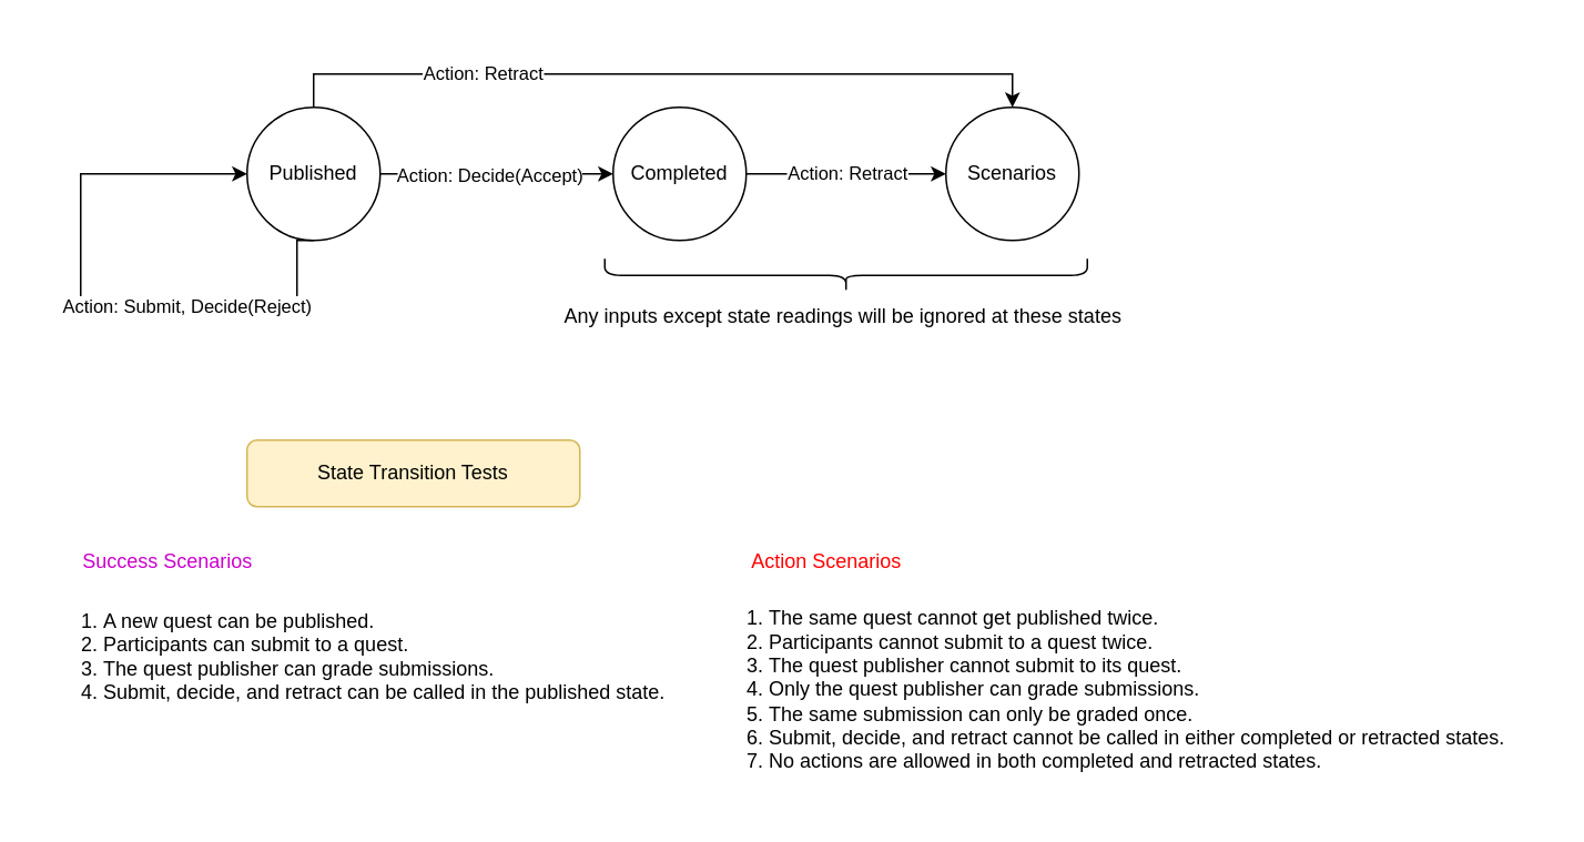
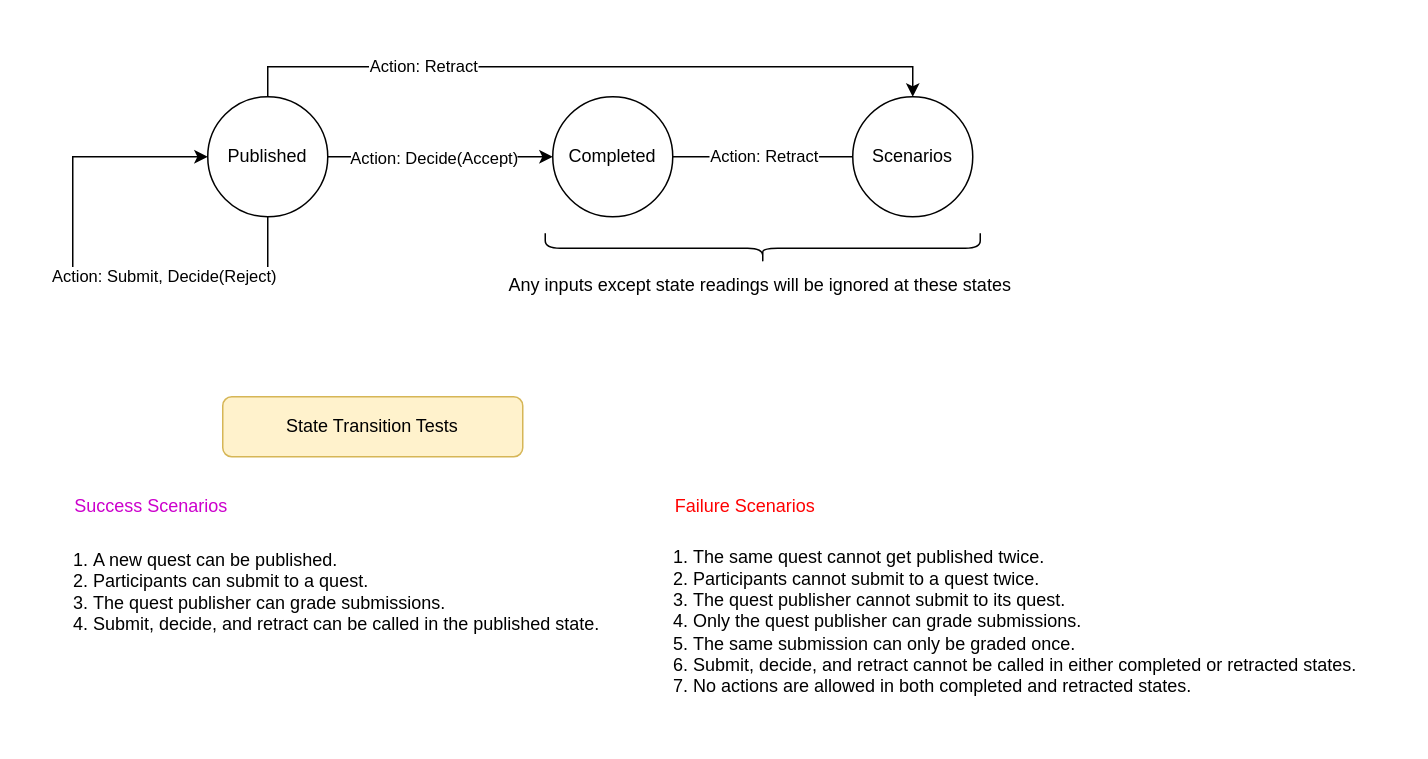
- <mxCell id="6" value="Published" style="ellipse;whiteSpace=wrap;html=1;aspect=fixed;" vertex="1" parent="1"><mxGeometry x="148" y="64" width="80" height="80" as="geometry" /></mxCell>
+ <mxCell id="6" value="Published" style="ellipse;whiteSpace=wrap;html=1;aspect=fixed;" vertex="1" parent="1"><mxGeometry x="138" y="64" width="80" height="80" as="geometry" /></mxCell>
- <mxCell id="7" style="edgeStyle=orthogonalEdgeStyle;rounded=0;orthogonalLoop=1;jettySize=auto;html=1;exitX=1;exitY=0.5;exitDx=0;exitDy=0;entryX=0;entryY=0.5;entryDx=0;entryDy=0;" edge="1" parent="1" source="9" target="10"><mxGeometry relative="1" as="geometry" /></mxCell>
+ <mxCell id="7" style="edgeStyle=orthogonalEdgeStyle;rounded=0;orthogonalLoop=1;jettySize=auto;html=1;exitX=1;exitY=0.5;exitDx=0;exitDy=0;entryX=0;entryY=0.5;entryDx=0;entryDy=0;endArrow=none;" edge="1" parent="1" source="9" target="10"><mxGeometry relative="1" as="geometry" /></mxCell>
- <mxCell id="19" value="Action Scenarios" style="text;html=1;align=center;verticalAlign=middle;resizable=0;points=[];autosize=1;strokeColor=none;fillColor=none;fontColor=#FF0000;" vertex="1" parent="1"><mxGeometry x="436" y="322" width="120" height="30" as="geometry" /></mxCell>
+ <mxCell id="19" value="Failure Scenarios" style="text;html=1;align=center;verticalAlign=middle;resizable=0;points=[];autosize=1;strokeColor=none;fillColor=none;fontColor=#FF0000;" vertex="1" parent="1"><mxGeometry x="436" y="322" width="120" height="30" as="geometry" /></mxCell>
